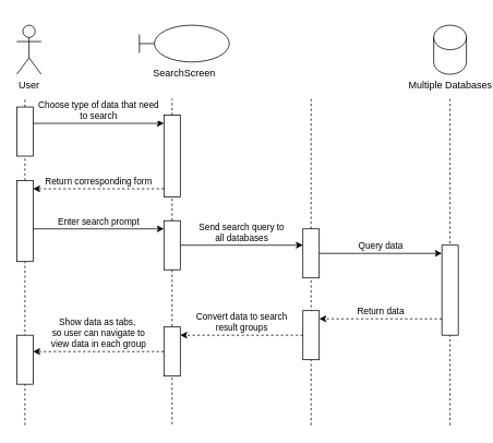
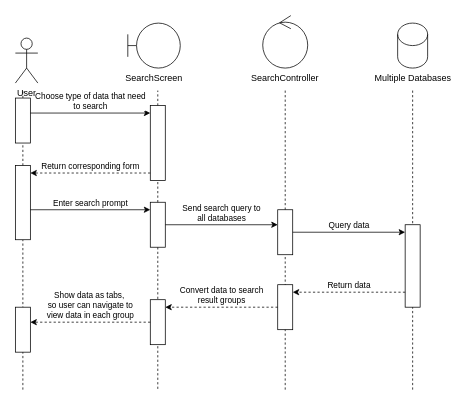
- <mxCell id="3" value="SearchScreen" style="shape=umlBoundary;whiteSpace=wrap;html=1;verticalAlign=top;fontSize=12;labelPosition=center;verticalLabelPosition=bottom;align=center;" vertex="1" parent="1"><mxGeometry x="170" y="30" width="110" height="45" as="geometry" /></mxCell>
+ <mxCell id="3" value="SearchScreen" style="shape=umlBoundary;whiteSpace=wrap;html=1;verticalAlign=top;fontSize=12;labelPosition=center;verticalLabelPosition=bottom;align=center;" vertex="1" parent="1"><mxGeometry x="170" y="30" width="70" height="60" as="geometry" /></mxCell>
+ <mxCell id="4" value="SearchController" style="ellipse;shape=umlControl;whiteSpace=wrap;html=1;labelPosition=center;verticalLabelPosition=bottom;align=center;verticalAlign=top;" vertex="1" parent="1"><mxGeometry x="350" y="20" width="60" height="70" as="geometry" /></mxCell>
- <mxCell id="2" value="User" style="shape=umlActor;verticalLabelPosition=bottom;verticalAlign=top;html=1;outlineConnect=0;" vertex="1" parent="1"><mxGeometry x="20" y="30" width="30" height="60" as="geometry" /></mxCell>
+ <mxCell id="2" value="User" style="shape=umlActor;verticalLabelPosition=bottom;verticalAlign=top;html=1;outlineConnect=0;" vertex="1" parent="1"><mxGeometry x="20" y="50" width="30" height="60" as="geometry" /></mxCell>
